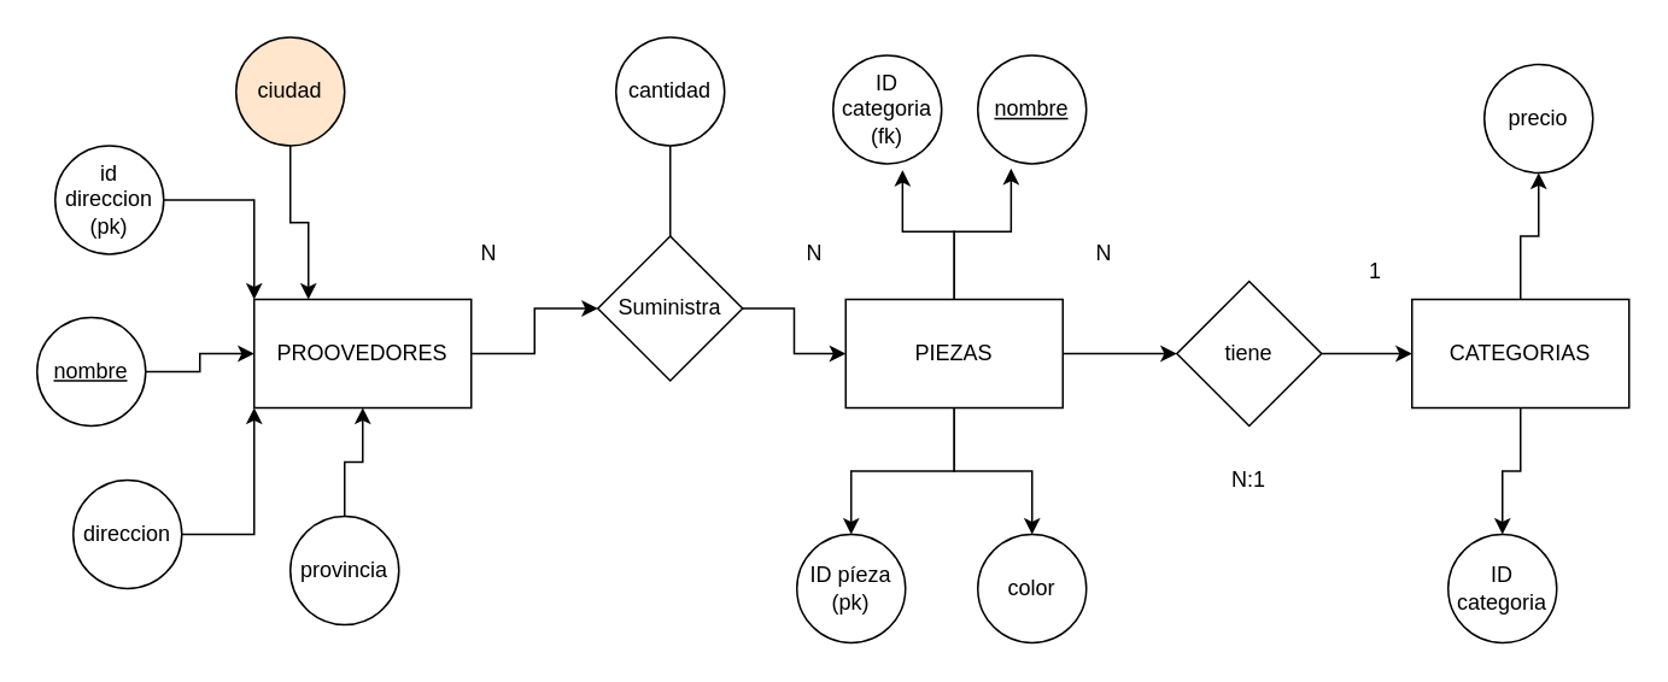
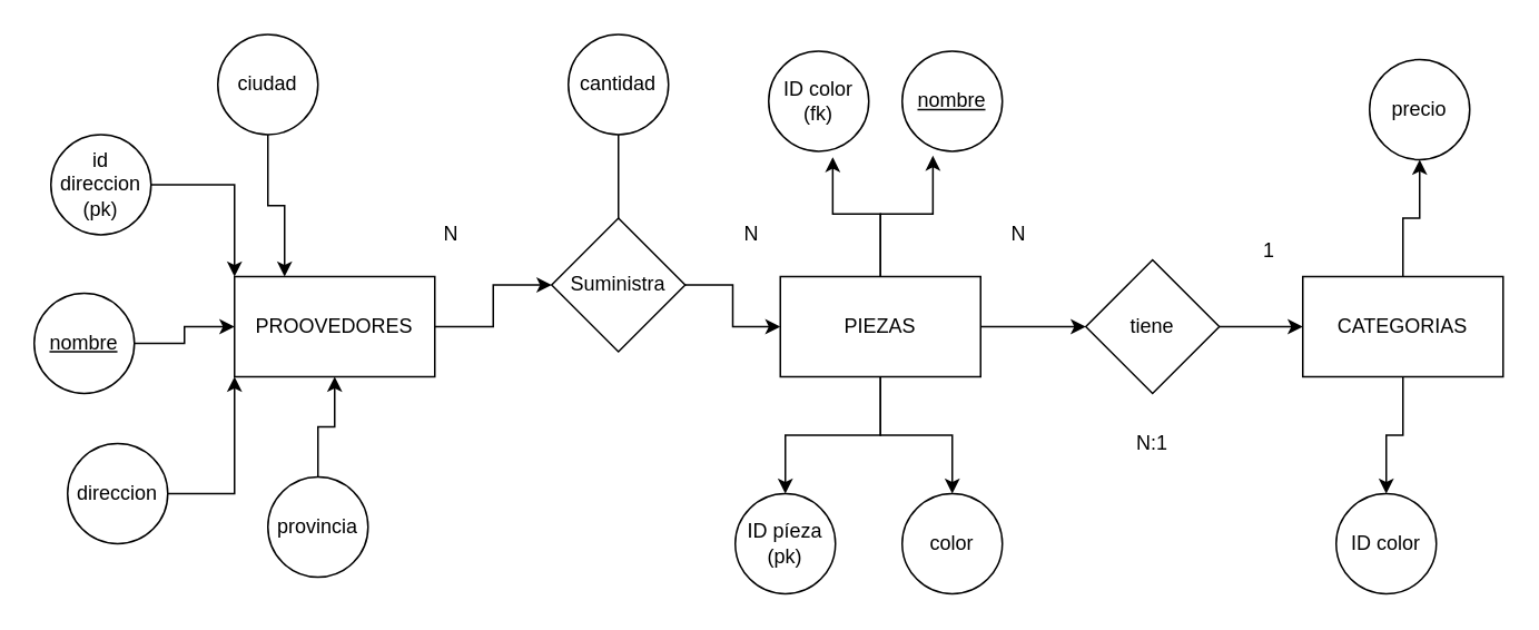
- <mxCell id="11" value="ciudad" style="ellipse;whiteSpace=wrap;html=1;fillColor=#ffe6cc;" vertex="1" parent="1"><mxGeometry x="130" y="20" width="60" height="60" as="geometry" /></mxCell>
+ <mxCell id="11" value="ciudad" style="ellipse;whiteSpace=wrap;html=1;" vertex="1" parent="1"><mxGeometry x="130" y="20" width="60" height="60" as="geometry" /></mxCell>
- <mxCell id="23" value="ID categoria (fk)" style="ellipse;whiteSpace=wrap;html=1;" vertex="1" parent="1"><mxGeometry x="460" y="30" width="60" height="60" as="geometry" /></mxCell>
+ <mxCell id="23" value="ID color (fk)" style="ellipse;whiteSpace=wrap;html=1;" vertex="1" parent="1"><mxGeometry x="460" y="30" width="60" height="60" as="geometry" /></mxCell>
- <mxCell id="32" value="ID categoria" style="ellipse;whiteSpace=wrap;html=1;" vertex="1" parent="1"><mxGeometry x="800" y="295" width="60" height="60" as="geometry" /></mxCell>
+ <mxCell id="32" value="ID color" style="ellipse;whiteSpace=wrap;html=1;" vertex="1" parent="1"><mxGeometry x="800" y="295" width="60" height="60" as="geometry" /></mxCell>
